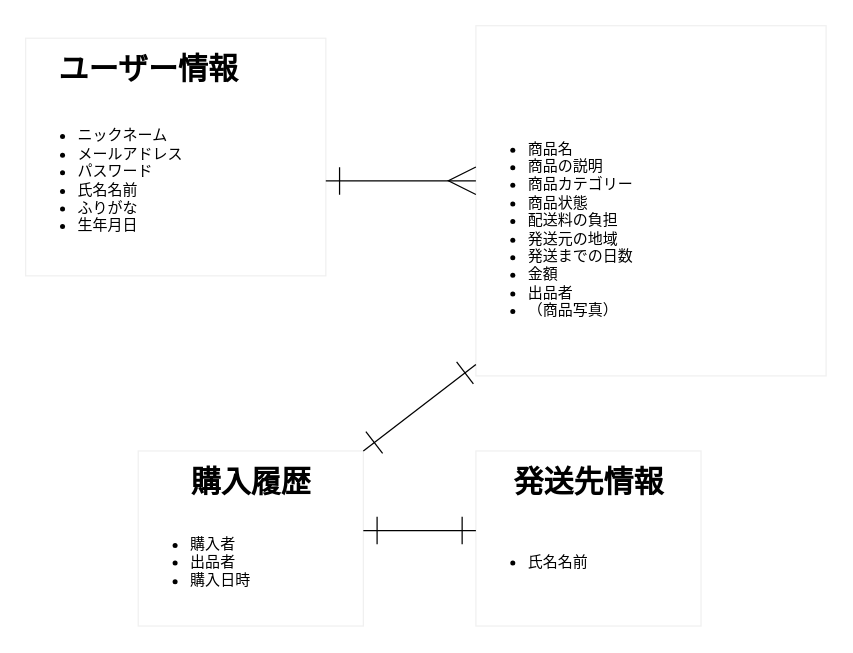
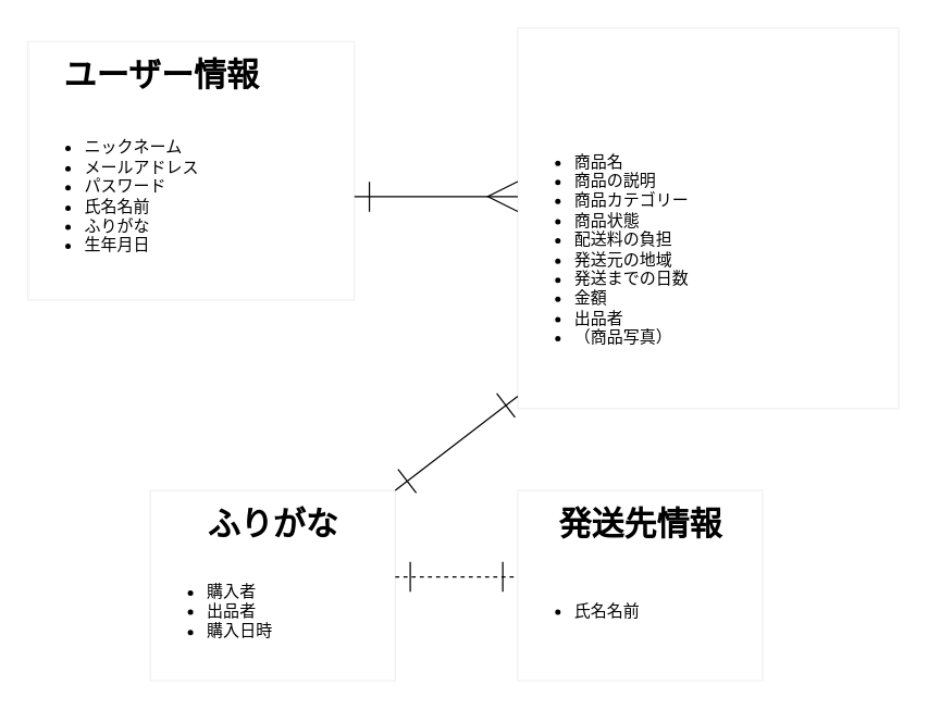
- <mxCell id="9" value="購入履歴" style="text;strokeColor=none;fillColor=none;html=1;fontSize=24;fontStyle=1;verticalAlign=middle;align=center;" parent="7" vertex="1"><mxGeometry width="180" height="50.909" as="geometry" /></mxCell>
+ <mxCell id="9" value="ふりがな" style="text;strokeColor=none;fillColor=none;html=1;fontSize=24;fontStyle=1;verticalAlign=middle;align=center;" parent="7" vertex="1"><mxGeometry width="180" height="50.909" as="geometry" /></mxCell>
- <mxCell id="14" style="edgeStyle=none;rounded=0;orthogonalLoop=1;jettySize=auto;html=1;exitX=1;exitY=0.25;exitDx=0;exitDy=0;entryX=0;entryY=0.25;entryDx=0;entryDy=0;startArrow=ERone;startFill=0;endArrow=ERone;endFill=0;startSize=20;endSize=20;strokeWidth=1;" parent="1" source="8" target="11" edge="1"><mxGeometry relative="1" as="geometry" /></mxCell>
+ <mxCell id="14" style="edgeStyle=none;rounded=0;orthogonalLoop=1;jettySize=auto;html=1;exitX=1;exitY=0.25;exitDx=0;exitDy=0;entryX=0;entryY=0.25;entryDx=0;entryDy=0;startArrow=ERone;startFill=0;endArrow=ERone;endFill=0;startSize=20;endSize=20;strokeWidth=1;dashed=1;" parent="1" source="8" target="11" edge="1"><mxGeometry relative="1" as="geometry" /></mxCell>
